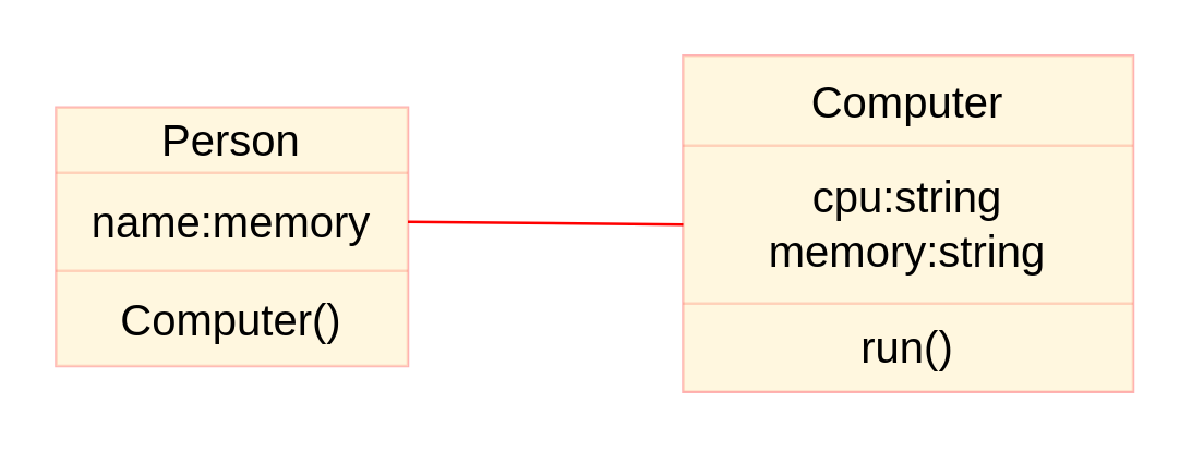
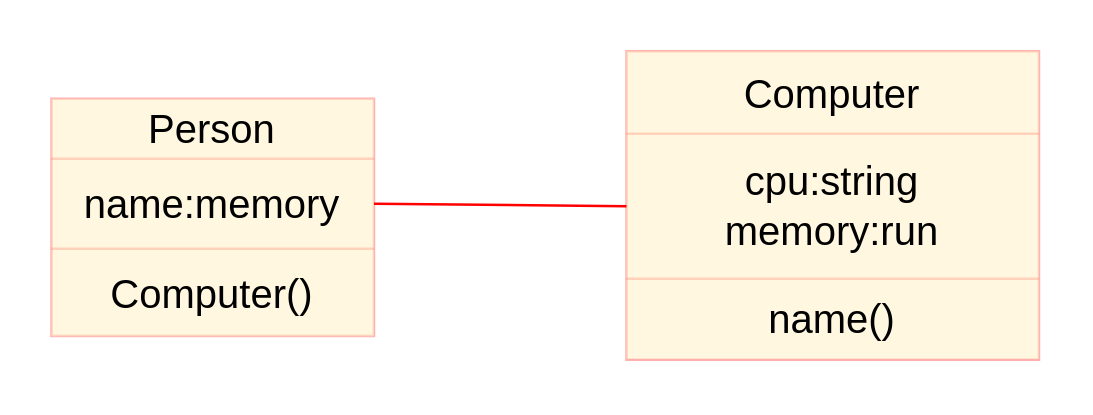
- <mxCell id="6" value="&lt;div style=&quot;direction: ltr;&quot;&gt;&lt;span style=&quot;background-color: initial;&quot;&gt;cpu:string&lt;/span&gt;&lt;/div&gt;&lt;div style=&quot;direction: ltr;&quot;&gt;&lt;span style=&quot;background-color: initial;&quot;&gt;memory:string&lt;/span&gt;&lt;/div&gt;" style="shape=partialRectangle;html=1;whiteSpace=wrap;connectable=0;strokeColor=#FF0000;overflow=hidden;fillColor=#fff2cc;top=0;left=0;bottom=0;right=0;pointerEvents=1;fontSize=16;opacity=30;" vertex="1" parent="5"><mxGeometry width="165" height="58" as="geometry"><mxRectangle width="165" height="58" as="alternateBounds" /></mxGeometry></mxCell>
+ <mxCell id="6" value="&lt;div style=&quot;direction: ltr;&quot;&gt;&lt;span style=&quot;background-color: initial;&quot;&gt;cpu:string&lt;/span&gt;&lt;/div&gt;&lt;div style=&quot;direction: ltr;&quot;&gt;&lt;span style=&quot;background-color: initial;&quot;&gt;memory:run&lt;/span&gt;&lt;/div&gt;" style="shape=partialRectangle;html=1;whiteSpace=wrap;connectable=0;strokeColor=#FF0000;overflow=hidden;fillColor=#fff2cc;top=0;left=0;bottom=0;right=0;pointerEvents=1;fontSize=16;opacity=30;" vertex="1" parent="5"><mxGeometry width="165" height="58" as="geometry"><mxRectangle width="165" height="58" as="alternateBounds" /></mxGeometry></mxCell>
- <mxCell id="8" value="run()" style="shape=partialRectangle;html=1;whiteSpace=wrap;connectable=0;strokeColor=#FF0000;overflow=hidden;fillColor=#fff2cc;top=0;left=0;bottom=0;right=0;pointerEvents=1;fontSize=16;opacity=30;" vertex="1" parent="7"><mxGeometry width="165" height="32" as="geometry"><mxRectangle width="165" height="32" as="alternateBounds" /></mxGeometry></mxCell>
+ <mxCell id="8" value="name()" style="shape=partialRectangle;html=1;whiteSpace=wrap;connectable=0;strokeColor=#FF0000;overflow=hidden;fillColor=#fff2cc;top=0;left=0;bottom=0;right=0;pointerEvents=1;fontSize=16;opacity=30;" vertex="1" parent="7"><mxGeometry width="165" height="32" as="geometry"><mxRectangle width="165" height="32" as="alternateBounds" /></mxGeometry></mxCell>
